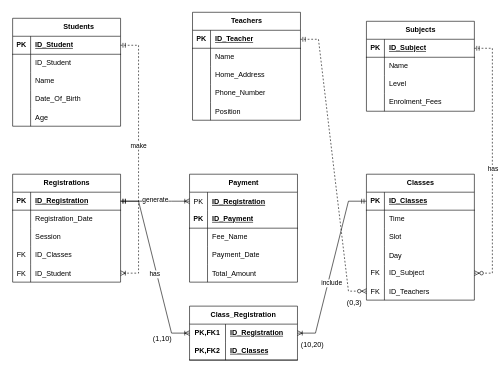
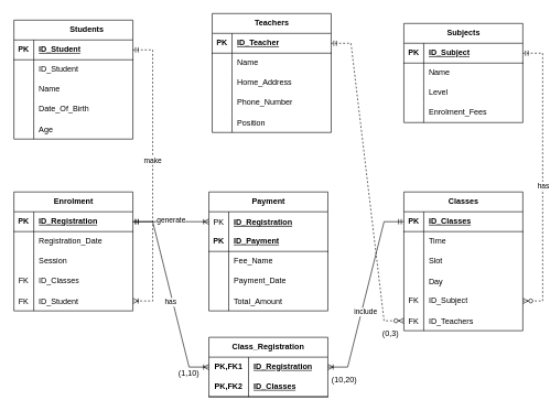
- <mxCell id="18" value="Registrations" style="shape=table;startSize=30;container=1;collapsible=1;childLayout=tableLayout;fixedRows=1;rowLines=0;fontStyle=1;align=center;resizeLast=1;html=1;" vertex="1" parent="1"><mxGeometry x="20" y="290" width="180" height="180" as="geometry" /></mxCell>
+ <mxCell id="18" value="Enrolment" style="shape=table;startSize=30;container=1;collapsible=1;childLayout=tableLayout;fixedRows=1;rowLines=0;fontStyle=1;align=center;resizeLast=1;html=1;" vertex="1" parent="1"><mxGeometry x="20" y="290" width="180" height="180" as="geometry" /></mxCell>
- <mxCell id="115" value="(1,10)" style="text;html=1;whiteSpace=wrap;strokeColor=none;fillColor=none;align=center;verticalAlign=middle;rounded=0;" vertex="1" parent="1"><mxGeometry x="240" y="550" width="60" height="30" as="geometry" /></mxCell>
+ <mxCell id="115" value="(1,10)" style="text;html=1;whiteSpace=wrap;strokeColor=none;fillColor=none;align=center;verticalAlign=middle;rounded=0;" vertex="1" parent="1"><mxGeometry x="255" y="550" width="60" height="30" as="geometry" /></mxCell>
